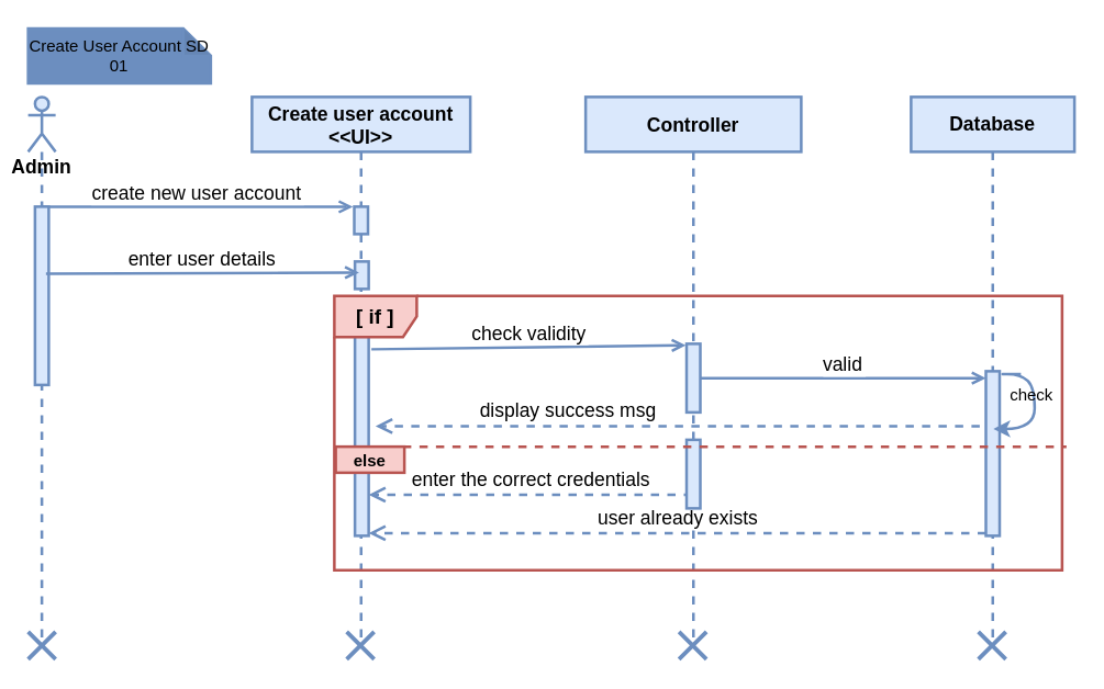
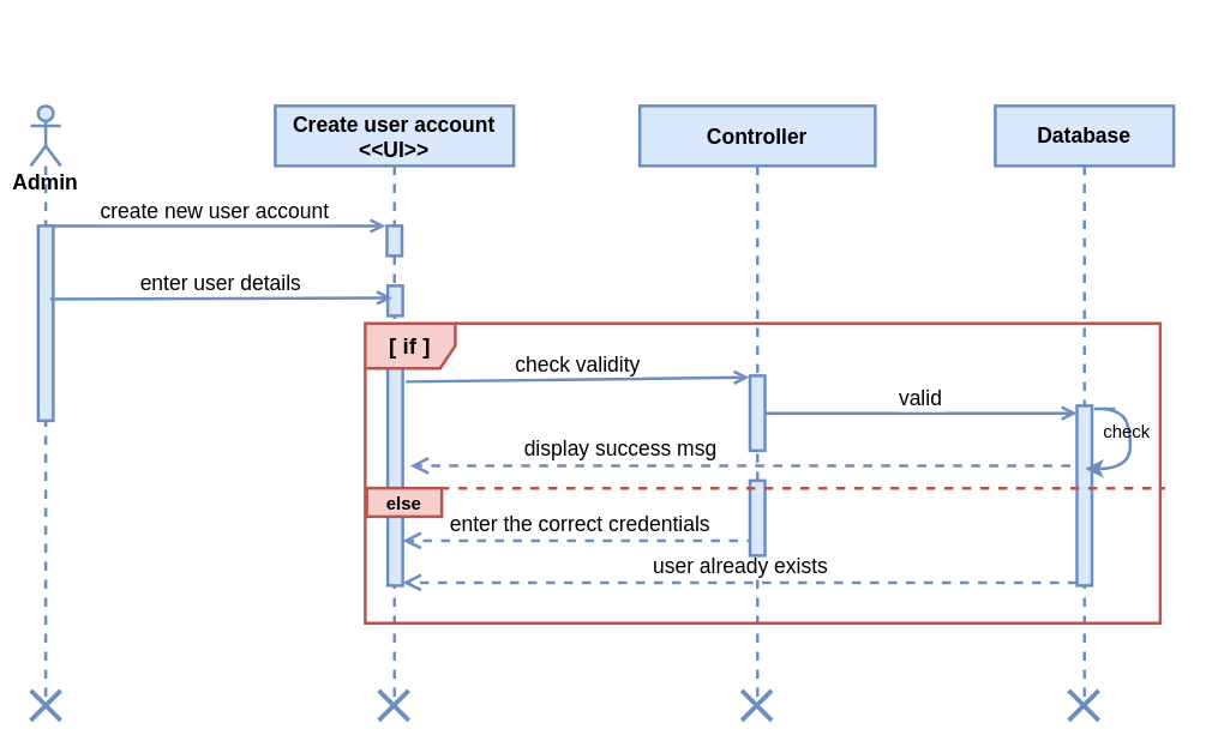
- <mxCell id="26" value="Create User Account SD 01" style="shape=note;whiteSpace=wrap;html=1;backgroundOutline=1;darkOpacity=0.05;fontSize=12;fontColor=#000000;strokeColor=#6C8EBF;strokeWidth=2;fillColor=#6C8EBF;size=20;" parent="2" vertex="1"><mxGeometry width="133" height="40" as="geometry" /></mxCell>
